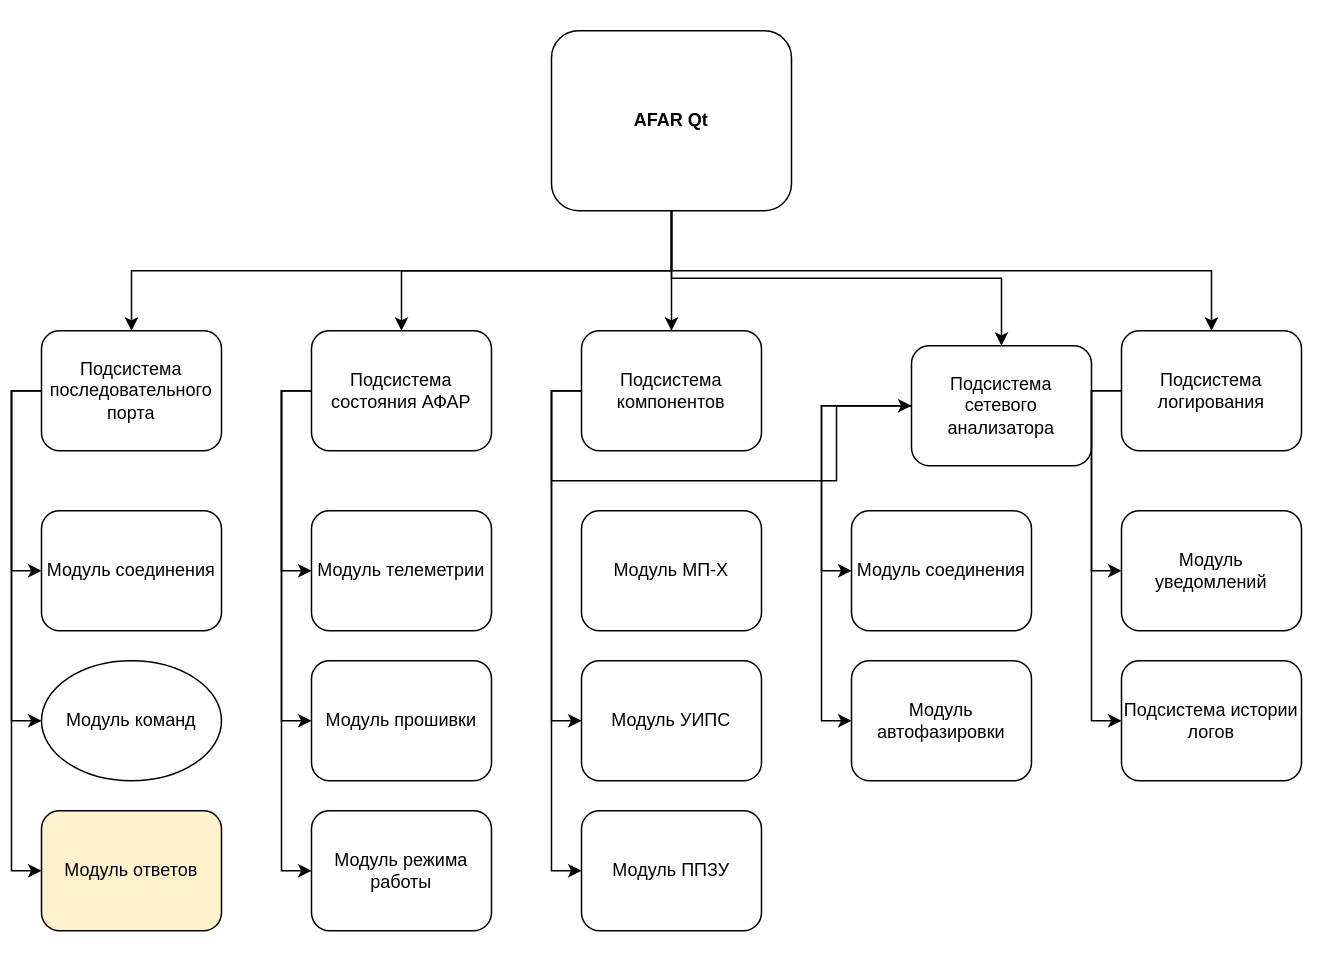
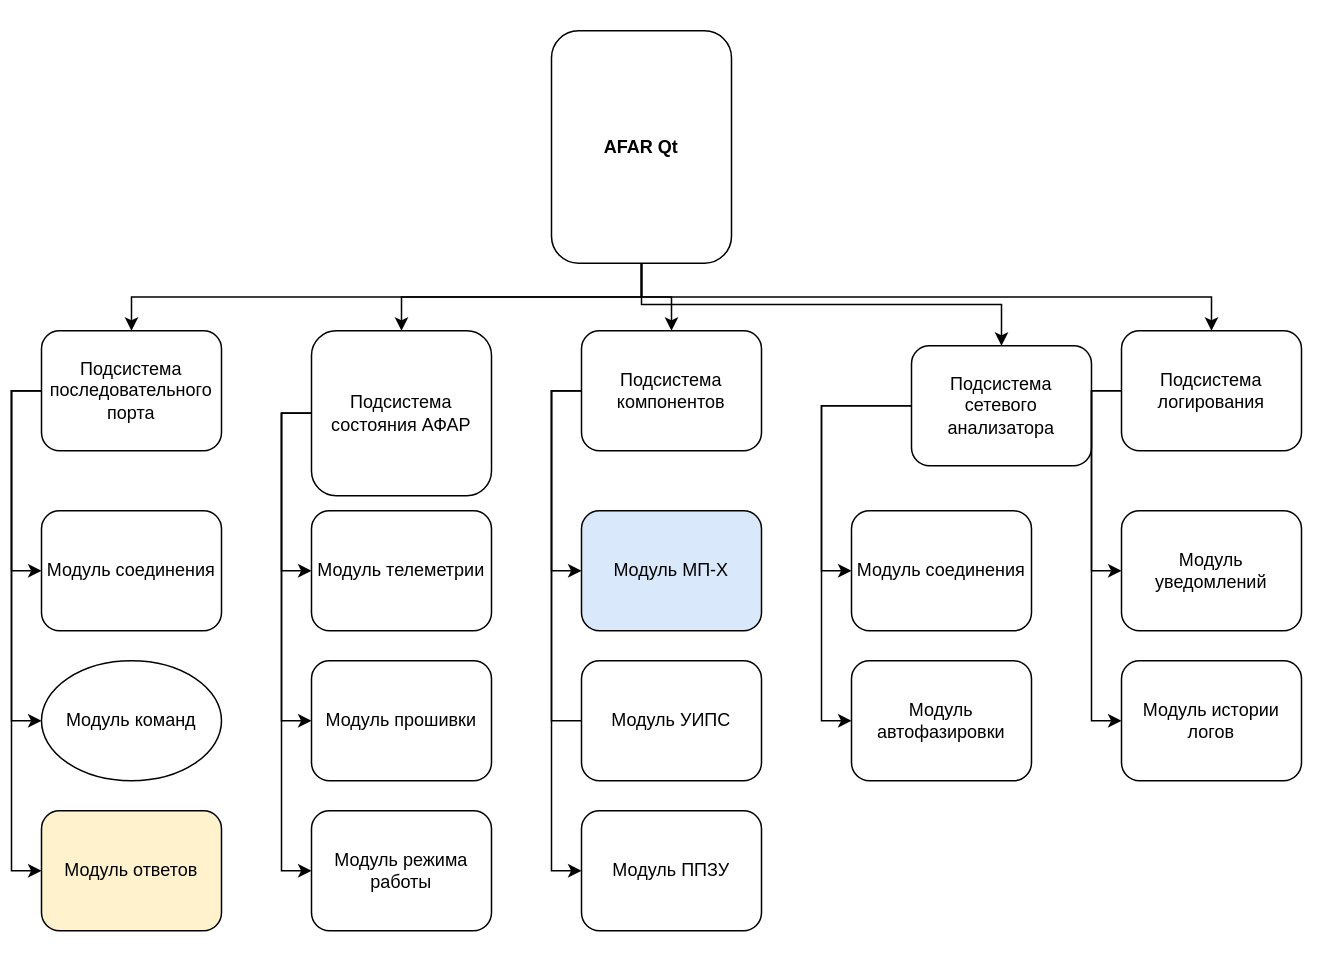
- <mxCell id="7" value="AFAR Qt" style="rounded=1;whiteSpace=wrap;html=1;fontStyle=1;fontSize=12;" parent="1" vertex="1"><mxGeometry x="360" width="160" height="120" as="geometry" y="20" /></mxCell>
+ <mxCell id="7" value="AFAR Qt" style="rounded=1;whiteSpace=wrap;html=1;fontStyle=1;fontSize=12;" parent="1" vertex="1"><mxGeometry x="360" y="20" width="120" height="155" as="geometry" /></mxCell>
- <mxCell id="11" value="Подсистема состояния АФАР" style="rounded=1;whiteSpace=wrap;html=1;" parent="1" vertex="1"><mxGeometry x="200" y="220" width="120" height="80" as="geometry" /></mxCell>
+ <mxCell id="11" value="Подсистема состояния АФАР" style="rounded=1;whiteSpace=wrap;html=1;" parent="1" vertex="1"><mxGeometry x="200" y="220" width="120" height="110" as="geometry" /></mxCell>
- <mxCell id="13" style="edgeStyle=orthogonalEdgeStyle;rounded=0;orthogonalLoop=1;jettySize=auto;html=1;exitX=0;exitY=0.5;exitDx=0;exitDy=0;" parent="1" source="16" target="23" edge="1"><mxGeometry relative="1" as="geometry" /></mxCell>
+ <mxCell id="13" style="edgeStyle=orthogonalEdgeStyle;rounded=0;orthogonalLoop=1;jettySize=auto;html=1;exitX=0;exitY=0.5;exitDx=0;exitDy=0;entryX=0;entryY=0.5;entryDx=0;entryDy=0;" parent="1" source="16" target="17" edge="1"><mxGeometry relative="1" as="geometry" /></mxCell>
- <mxCell id="17" value="Модуль МП-Х" style="rounded=1;whiteSpace=wrap;html=1;" parent="1" vertex="1"><mxGeometry x="380" y="340" width="120" height="80" as="geometry" /></mxCell>
+ <mxCell id="17" value="Модуль МП-Х" style="rounded=1;whiteSpace=wrap;html=1;fillColor=#dae8fc;" parent="1" vertex="1"><mxGeometry x="380" y="340" width="120" height="80" as="geometry" /></mxCell>
- <mxCell id="14" style="edgeStyle=orthogonalEdgeStyle;rounded=0;orthogonalLoop=1;jettySize=auto;html=1;exitX=0;exitY=0.5;exitDx=0;exitDy=0;entryX=0;entryY=0.5;entryDx=0;entryDy=0;" parent="1" source="16" target="19" edge="1"><mxGeometry relative="1" as="geometry" /></mxCell>
+ <mxCell id="14" style="edgeStyle=orthogonalEdgeStyle;rounded=0;orthogonalLoop=1;jettySize=auto;html=1;exitX=0;exitY=0.5;exitDx=0;exitDy=0;entryX=0;entryY=0.5;entryDx=0;entryDy=0;endArrow=none;" parent="1" source="16" target="19" edge="1"><mxGeometry relative="1" as="geometry" /></mxCell>
- <mxCell id="29" value="Подсистема истории логов" style="rounded=1;whiteSpace=wrap;html=1;" parent="1" vertex="1"><mxGeometry x="740" y="440" width="120" height="80" as="geometry" /></mxCell>
+ <mxCell id="29" value="Модуль истории логов" style="rounded=1;whiteSpace=wrap;html=1;" parent="1" vertex="1"><mxGeometry x="740" y="440" width="120" height="80" as="geometry" /></mxCell>
